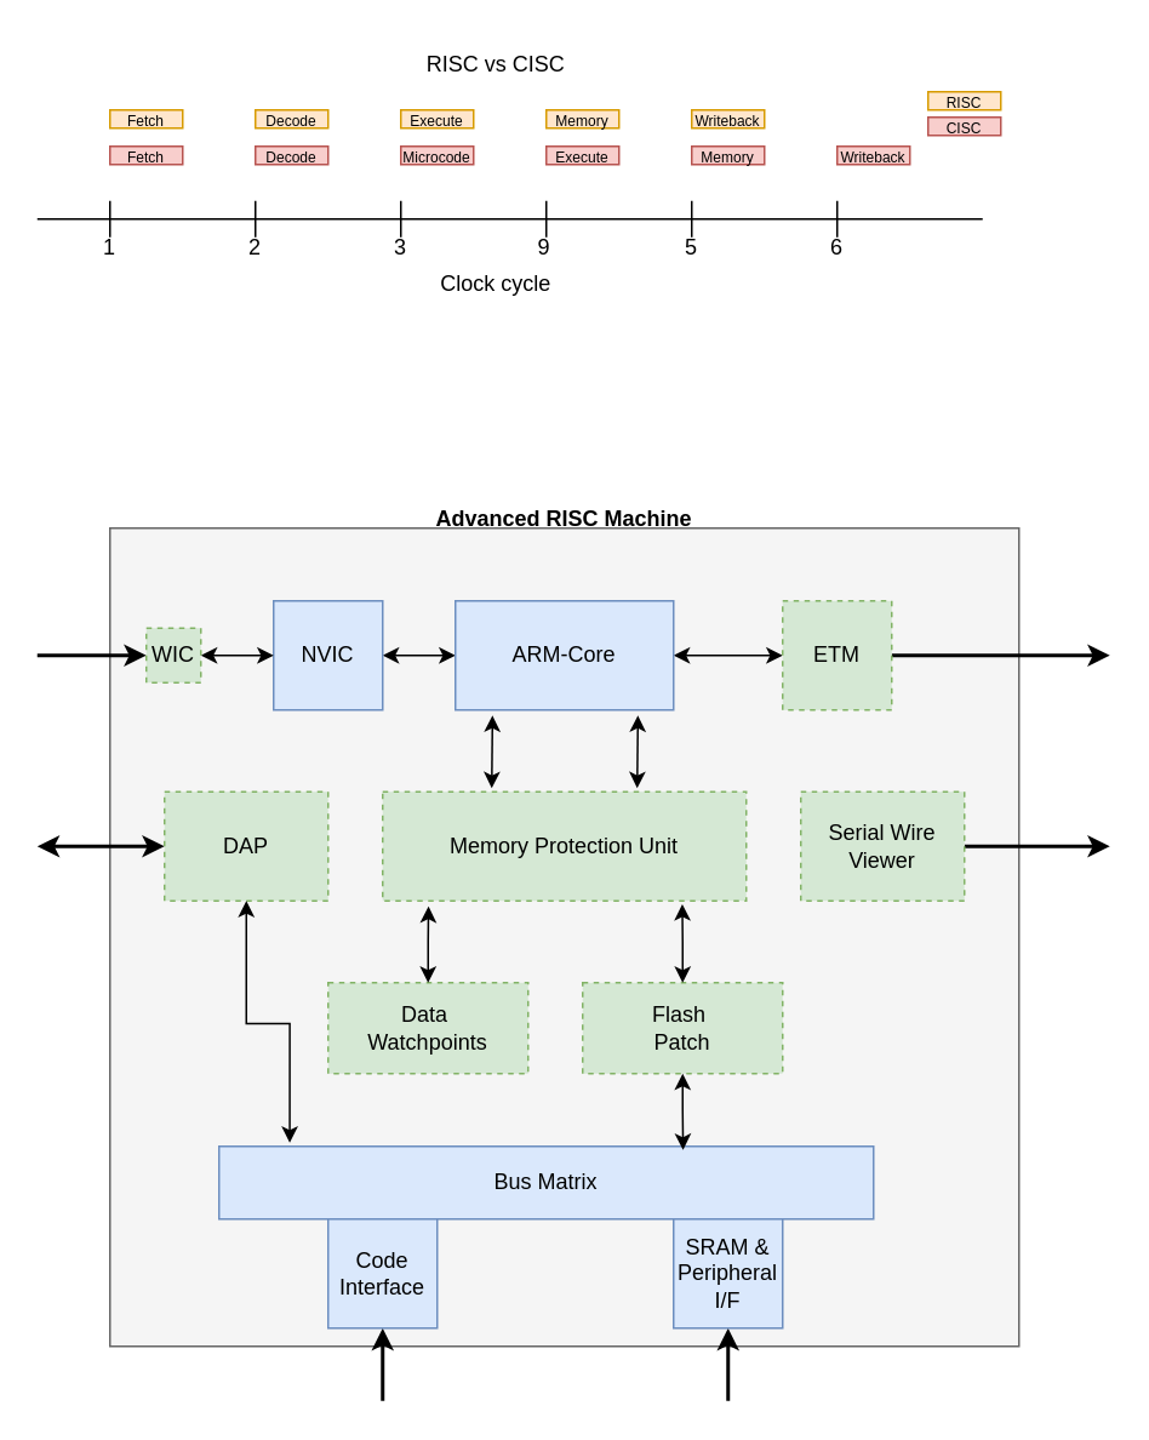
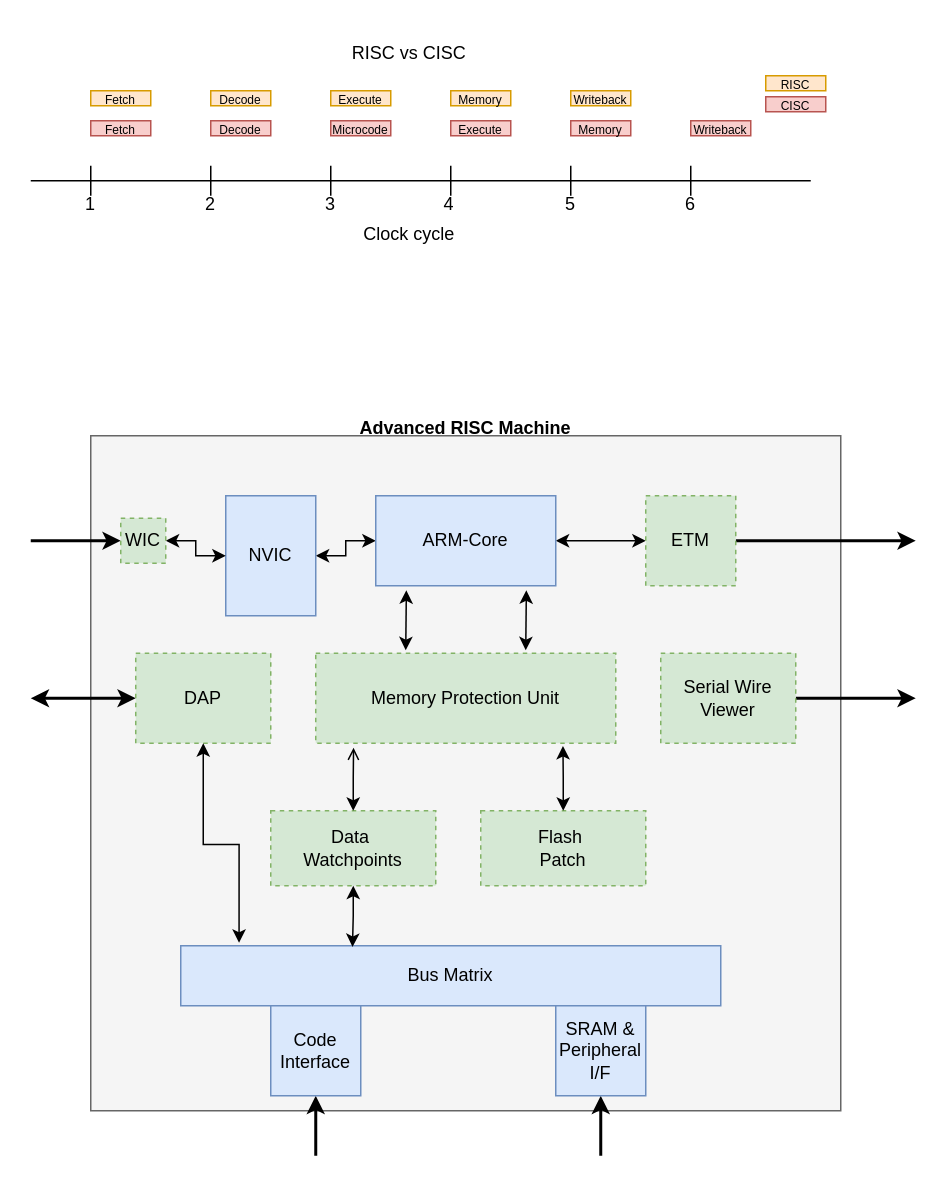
- <mxCell id="26" value="9" style="text;html=1;align=center;verticalAlign=middle;whiteSpace=wrap;rounded=0;" parent="2" vertex="1"><mxGeometry x="264" y="111" width="30" height="10" as="geometry" /></mxCell>
+ <mxCell id="26" value="4" style="text;html=1;align=center;verticalAlign=middle;whiteSpace=wrap;rounded=0;" parent="2" vertex="1"><mxGeometry x="264" y="111" width="30" height="10" as="geometry" /></mxCell>
- <mxCell id="38" value="NVIC" style="rounded=0;whiteSpace=wrap;html=1;fillColor=#dae8fc;strokeColor=#6c8ebf;" parent="31" vertex="1"><mxGeometry x="130" y="60" width="60" height="60" as="geometry" /></mxCell>
+ <mxCell id="38" value="NVIC" style="rounded=0;whiteSpace=wrap;html=1;fillColor=#dae8fc;strokeColor=#6c8ebf;" parent="31" vertex="1"><mxGeometry x="130" y="60" width="60" height="80" as="geometry" /></mxCell>
- <mxCell id="59" style="edgeStyle=orthogonalEdgeStyle;rounded=0;orthogonalLoop=1;jettySize=auto;html=1;entryX=0.126;entryY=1.05;entryDx=0;entryDy=0;entryPerimeter=0;startArrow=classic;startFill=1;" parent="31" source="49" target="42" edge="1"><mxGeometry relative="1" as="geometry" /></mxCell>
+ <mxCell id="59" style="edgeStyle=orthogonalEdgeStyle;rounded=0;orthogonalLoop=1;jettySize=auto;html=1;entryX=0.126;entryY=1.05;entryDx=0;entryDy=0;entryPerimeter=0;startArrow=classic;startFill=1;endArrow=open;" parent="31" source="49" target="42" edge="1"><mxGeometry relative="1" as="geometry" /></mxCell>
+ <mxCell id="56" style="edgeStyle=orthogonalEdgeStyle;rounded=0;orthogonalLoop=1;jettySize=auto;html=1;entryX=0.318;entryY=0.02;entryDx=0;entryDy=0;entryPerimeter=0;startArrow=classic;startFill=1;" parent="31" source="49" target="51" edge="1"><mxGeometry relative="1" as="geometry" /></mxCell>
- <mxCell id="57" style="edgeStyle=orthogonalEdgeStyle;rounded=0;orthogonalLoop=1;jettySize=auto;html=1;entryX=0.709;entryY=0.05;entryDx=0;entryDy=0;entryPerimeter=0;startArrow=classic;startFill=1;" parent="31" source="50" target="51" edge="1"><mxGeometry relative="1" as="geometry" /></mxCell>
